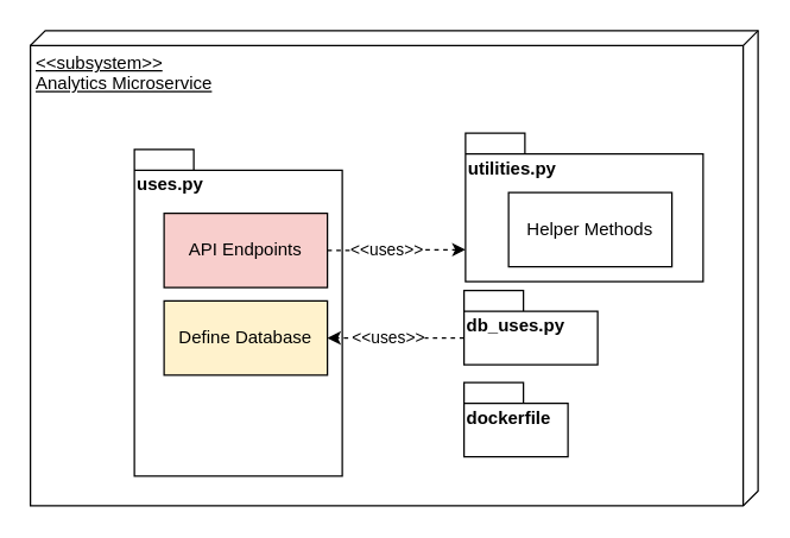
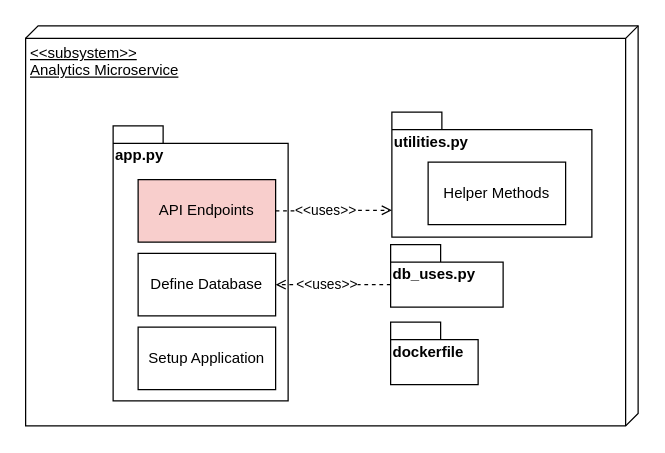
- <mxCell id="3" value="uses.py" style="shape=folder;fontStyle=1;spacingTop=10;tabWidth=40;tabHeight=14;tabPosition=left;html=1;whiteSpace=wrap;align=left;verticalAlign=top;" vertex="1" parent="1"><mxGeometry x="90" y="100" width="140" height="220" as="geometry" /></mxCell>
+ <mxCell id="3" value="app.py" style="shape=folder;fontStyle=1;spacingTop=10;tabWidth=40;tabHeight=14;tabPosition=left;html=1;whiteSpace=wrap;align=left;verticalAlign=top;" vertex="1" parent="1"><mxGeometry x="90" y="100" width="140" height="220" as="geometry" /></mxCell>
- <mxCell id="13" value="" style="endArrow=classic;html=1;rounded=0;exitX=1;exitY=0.5;exitDx=0;exitDy=0;entryX=0;entryY=0;entryDx=0;entryDy=78.5;entryPerimeter=0;dashed=1;" edge="1" parent="1" source="4" target="7"><mxGeometry width="50" height="50" relative="1" as="geometry"><mxPoint x="330" y="210" as="sourcePoint" /><mxPoint x="380" y="160" as="targetPoint" /></mxGeometry></mxCell>
+ <mxCell id="13" value="" style="endArrow=open;html=1;rounded=0;exitX=1;exitY=0.5;exitDx=0;exitDy=0;entryX=0;entryY=0;entryDx=0;entryDy=78.5;entryPerimeter=0;dashed=1;" edge="1" parent="1" source="4" target="7"><mxGeometry width="50" height="50" relative="1" as="geometry"><mxPoint x="330" y="210" as="sourcePoint" /><mxPoint x="380" y="160" as="targetPoint" /></mxGeometry></mxCell>
- <mxCell id="9" value="Define Database" style="html=1;whiteSpace=wrap;fillColor=#fff2cc;" vertex="1" parent="1"><mxGeometry x="110" y="202" width="110" height="50" as="geometry" /></mxCell>
+ <mxCell id="9" value="Define Database" style="html=1;whiteSpace=wrap;" vertex="1" parent="1"><mxGeometry x="110" y="202" width="110" height="50" as="geometry" /></mxCell>
- <mxCell id="11" value="" style="endArrow=classic;html=1;rounded=0;entryX=1;entryY=0.5;entryDx=0;entryDy=0;dashed=1;exitX=0;exitY=0;exitDx=0;exitDy=32;exitPerimeter=0;" edge="1" parent="1" source="6" target="9"><mxGeometry width="50" height="50" relative="1" as="geometry"><mxPoint x="330" y="210" as="sourcePoint" /><mxPoint x="380" y="160" as="targetPoint" /></mxGeometry></mxCell>
+ <mxCell id="11" value="" style="endArrow=open;html=1;rounded=0;entryX=1;entryY=0.5;entryDx=0;entryDy=0;dashed=1;exitX=0;exitY=0;exitDx=0;exitDy=32;exitPerimeter=0;" edge="1" parent="1" source="6" target="9"><mxGeometry width="50" height="50" relative="1" as="geometry"><mxPoint x="330" y="210" as="sourcePoint" /><mxPoint x="380" y="160" as="targetPoint" /></mxGeometry></mxCell>
+ <mxCell id="10" value="Setup Application" style="html=1;whiteSpace=wrap;" vertex="1" parent="1"><mxGeometry x="110" y="261" width="110" height="50" as="geometry" /></mxCell>
